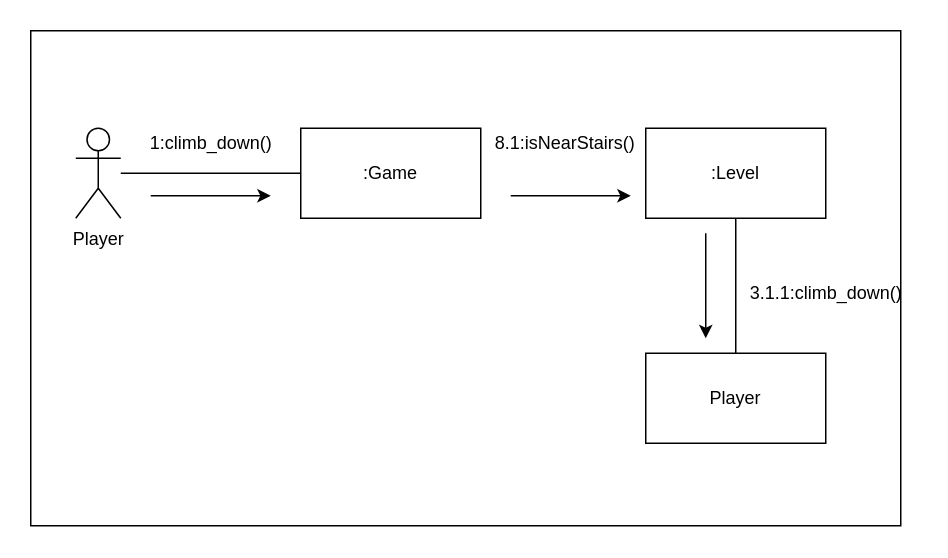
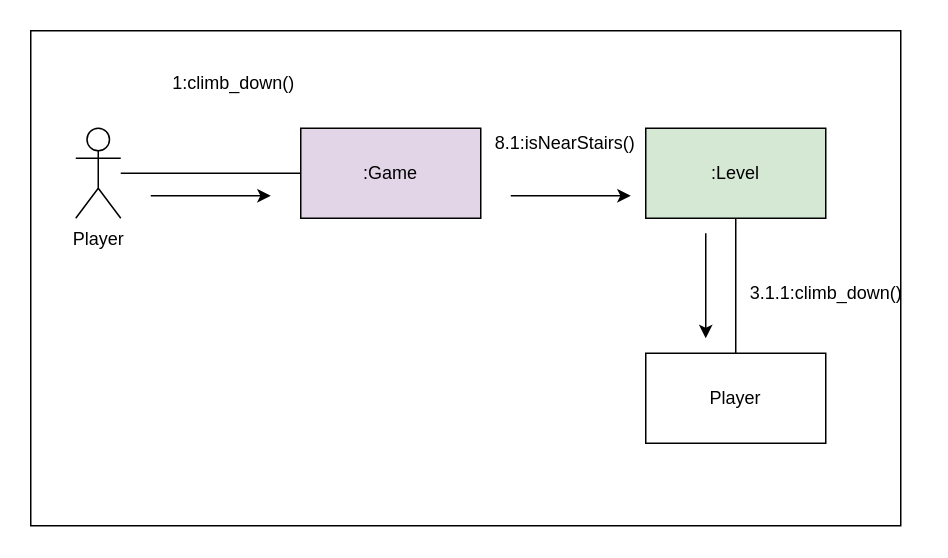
- <mxCell id="9" value="1:climb_down()" style="text;html=1;align=center;verticalAlign=middle;resizable=0;points=[];autosize=1;strokeColor=none;fillColor=none;" parent="1" vertex="1"><mxGeometry x="90" y="80" width="100" height="30" as="geometry" /></mxCell>
+ <mxCell id="9" value="1:climb_down()" style="text;html=1;align=center;verticalAlign=middle;resizable=0;points=[];autosize=1;strokeColor=none;fillColor=none;" parent="1" vertex="1"><mxGeometry x="105" y="40" width="100" height="30" as="geometry" /></mxCell>
- <mxCell id="4" value=":Game" style="rounded=0;whiteSpace=wrap;html=1;" parent="1" vertex="1"><mxGeometry x="200" y="85" width="120" height="60" as="geometry" /></mxCell>
+ <mxCell id="4" value=":Game" style="rounded=0;whiteSpace=wrap;html=1;fillColor=#e1d5e7;" parent="1" vertex="1"><mxGeometry x="200" y="85" width="120" height="60" as="geometry" /></mxCell>
- <mxCell id="5" value=":Level" style="rounded=0;whiteSpace=wrap;html=1;" parent="1" vertex="1"><mxGeometry x="430" y="85" width="120" height="60" as="geometry" /></mxCell>
+ <mxCell id="5" value=":Level" style="rounded=0;whiteSpace=wrap;html=1;fillColor=#d5e8d4;" parent="1" vertex="1"><mxGeometry x="430" y="85" width="120" height="60" as="geometry" /></mxCell>
